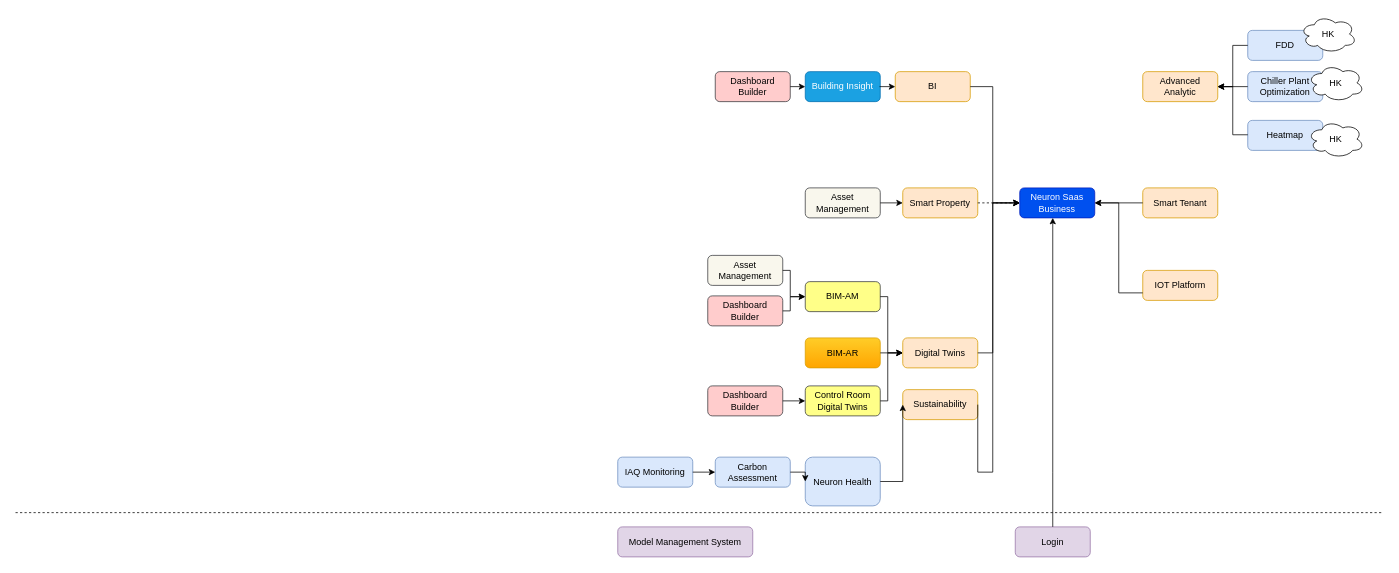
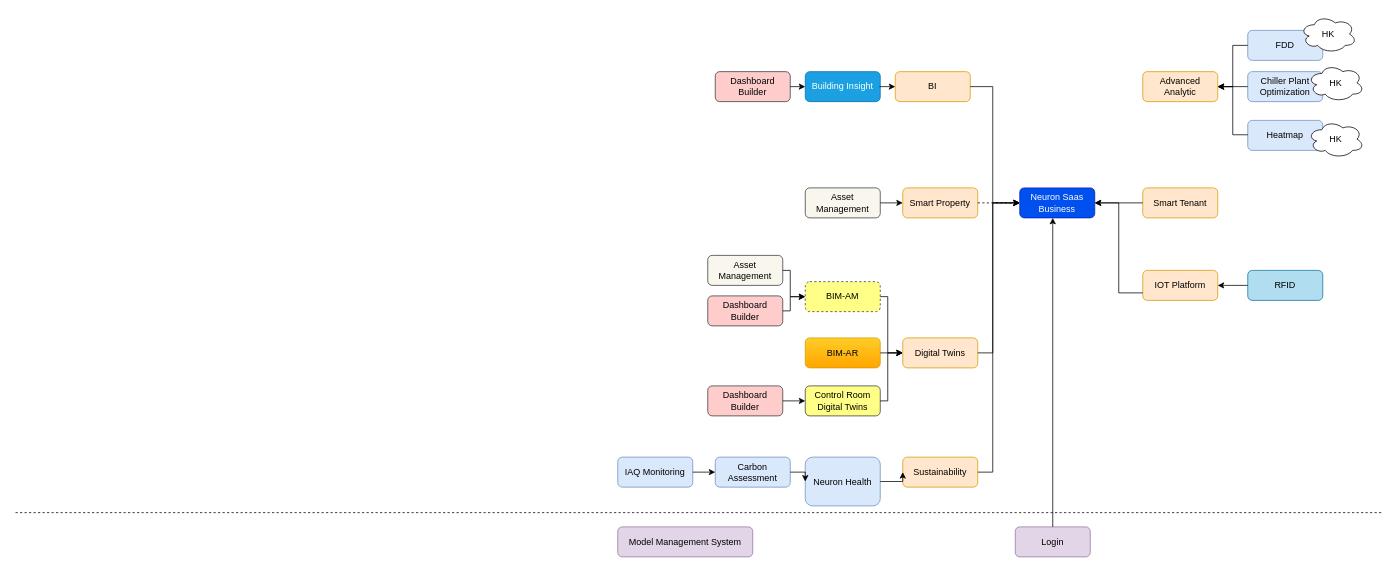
+ <mxCell id="49" value="" style="edgeStyle=segmentEdgeStyle;endArrow=classic;html=1;rounded=0;entryX=1;entryY=0.5;entryDx=0;entryDy=0;exitX=0;exitY=0.5;exitDx=0;exitDy=0;" edge="1" parent="1" source="48" target="13"><mxGeometry width="50" height="50" relative="1" as="geometry"><mxPoint x="1693" y="500" as="sourcePoint" /><mxPoint x="1263" y="310" as="targetPoint" /></mxGeometry></mxCell>
+ <mxCell id="48" value="RFID" style="rounded=1;whiteSpace=wrap;html=1;fillColor=#b1ddf0;strokeColor=#10739e;" vertex="1" parent="1"><mxGeometry x="1663" y="360" width="100" height="40" as="geometry" /></mxCell>
- <mxCell id="15" value="BIM-AM" style="rounded=1;whiteSpace=wrap;html=1;fillColor=#ffff88;strokeColor=#36393d;" vertex="1" parent="1"><mxGeometry x="1073" y="375" width="100" height="40" as="geometry" /></mxCell>
+ <mxCell id="15" value="BIM-AM" style="rounded=1;whiteSpace=wrap;html=1;fillColor=#ffff88;strokeColor=#36393d;dashed=1;" vertex="1" parent="1"><mxGeometry x="1073" y="375" width="100" height="40" as="geometry" /></mxCell>
- <mxCell id="10" value="Sustainability" style="rounded=1;whiteSpace=wrap;html=1;fillColor=#ffe6cc;strokeColor=#d79b00;" vertex="1" parent="1"><mxGeometry x="1203" y="519" width="100" height="40" as="geometry" /></mxCell>
+ <mxCell id="10" value="Sustainability" style="rounded=1;whiteSpace=wrap;html=1;fillColor=#ffe6cc;strokeColor=#d79b00;" vertex="1" parent="1"><mxGeometry x="1203" y="609" width="100" height="40" as="geometry" /></mxCell>
